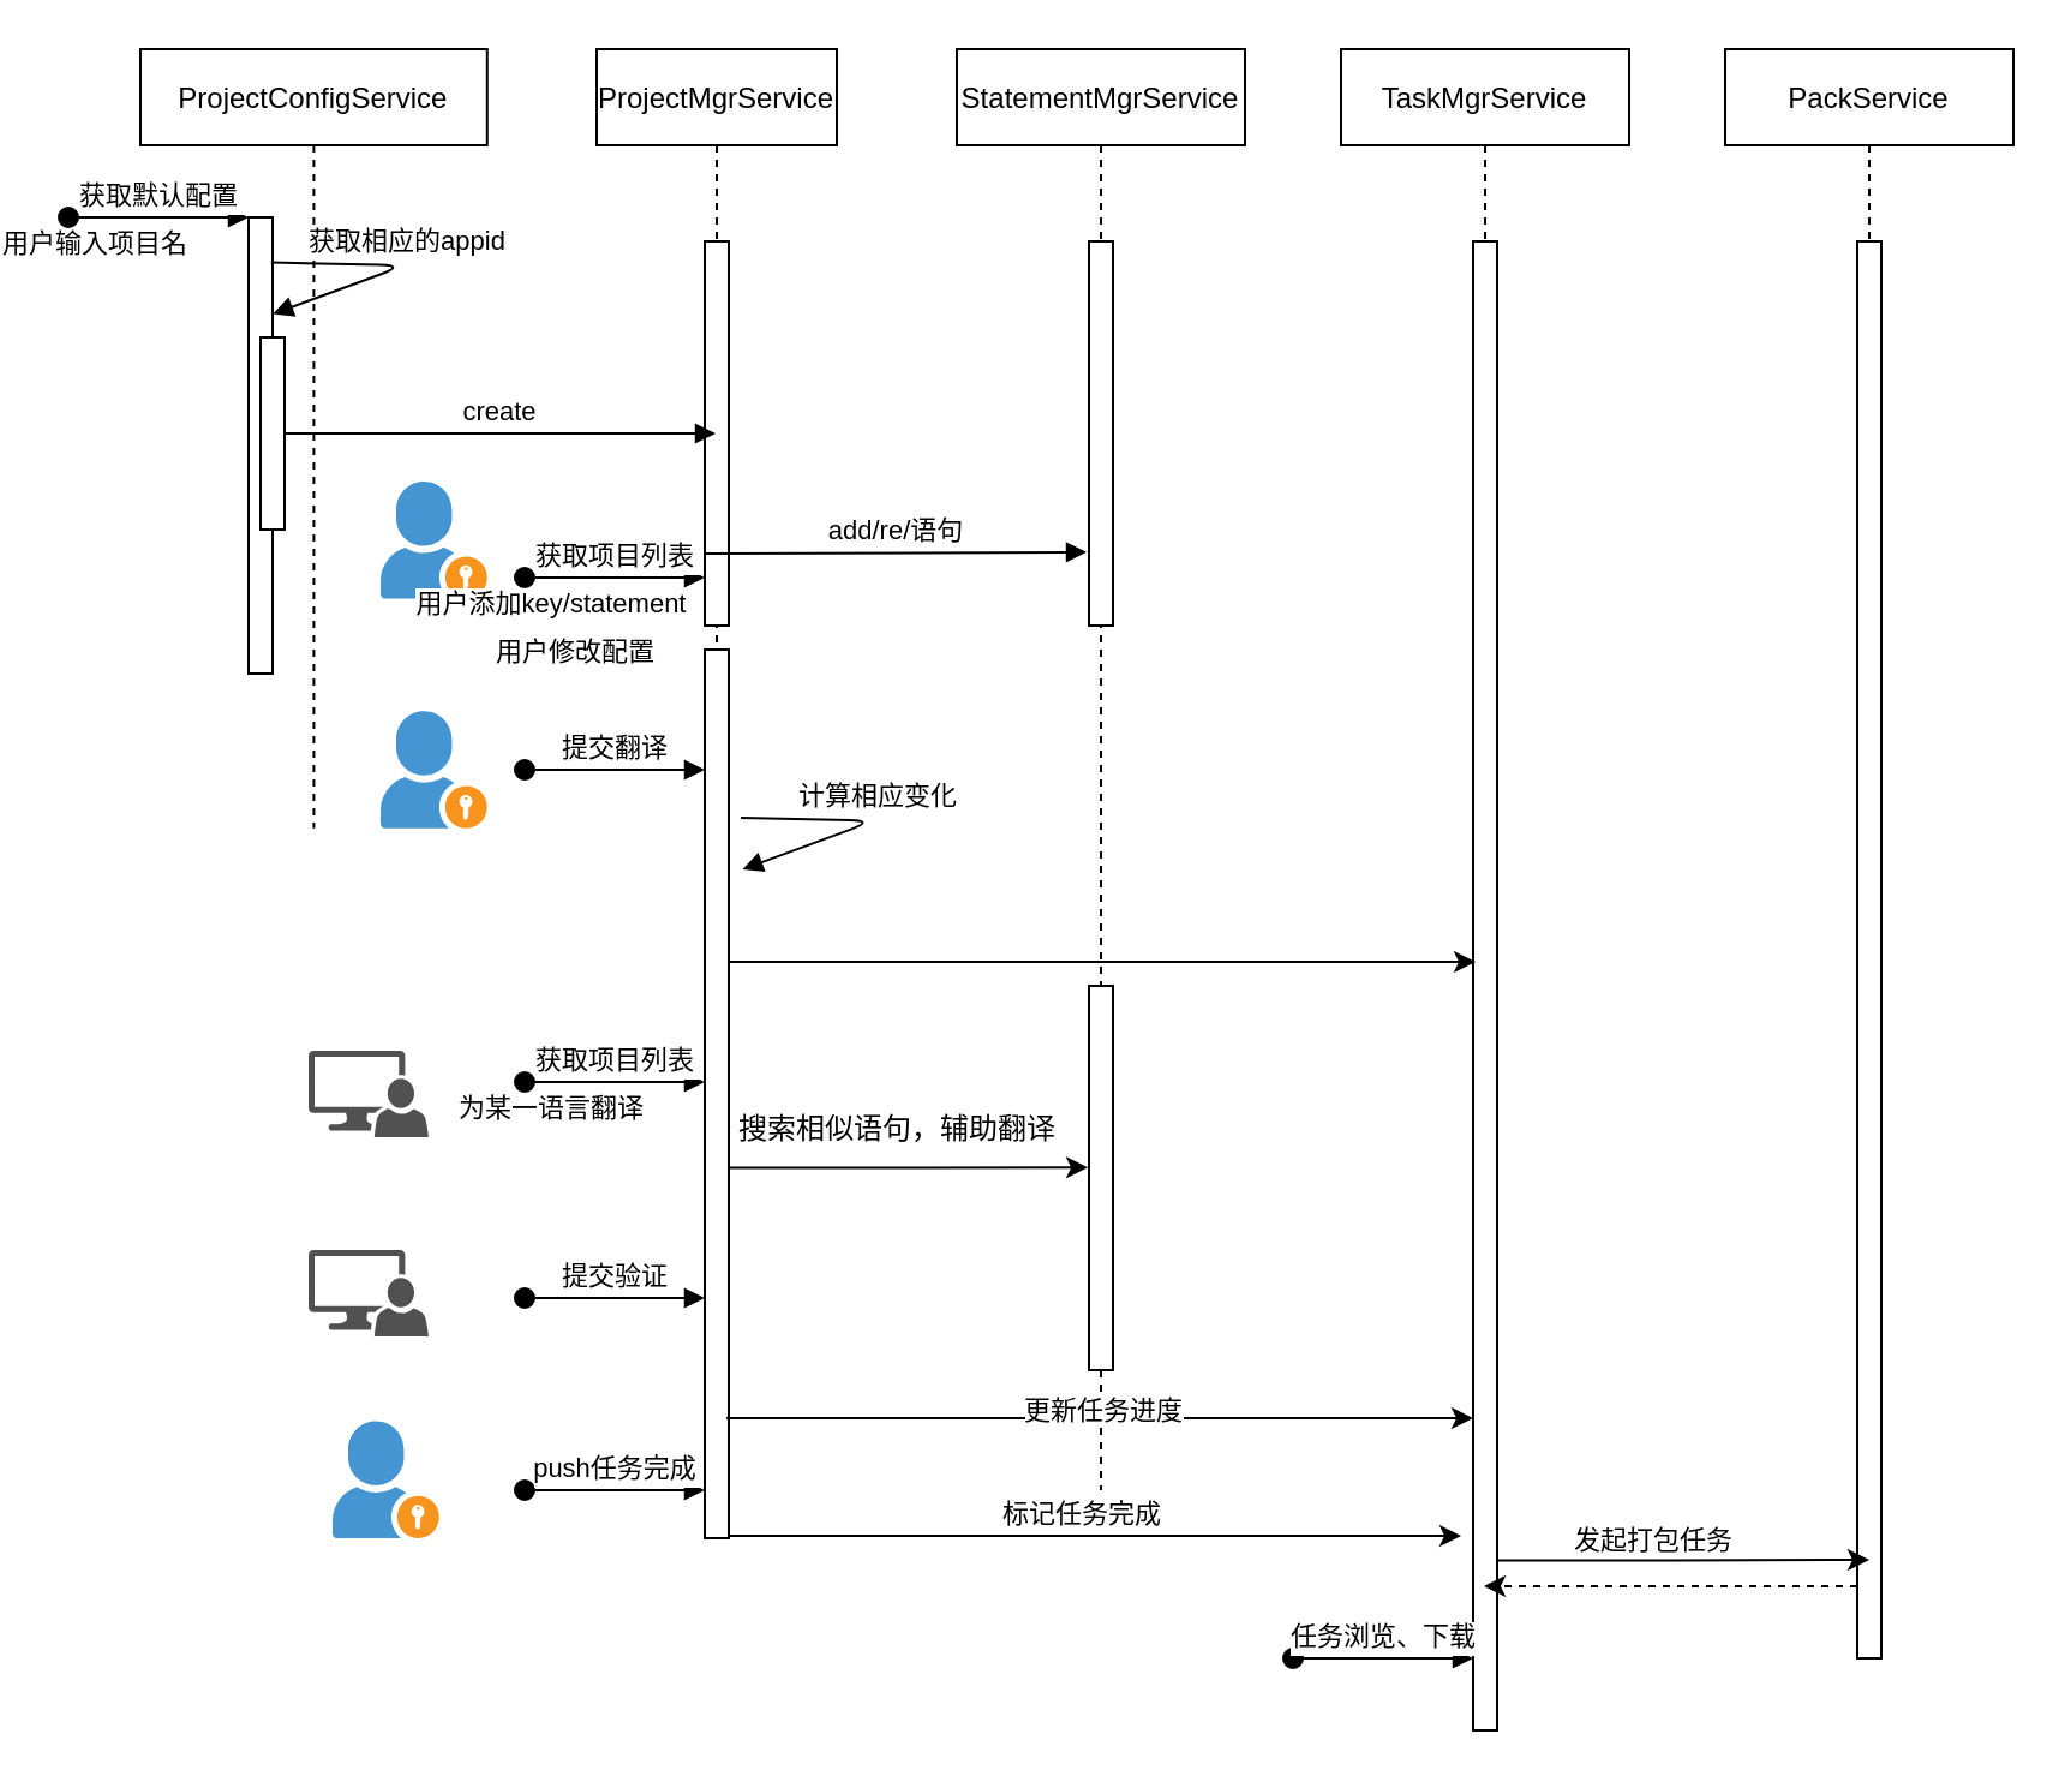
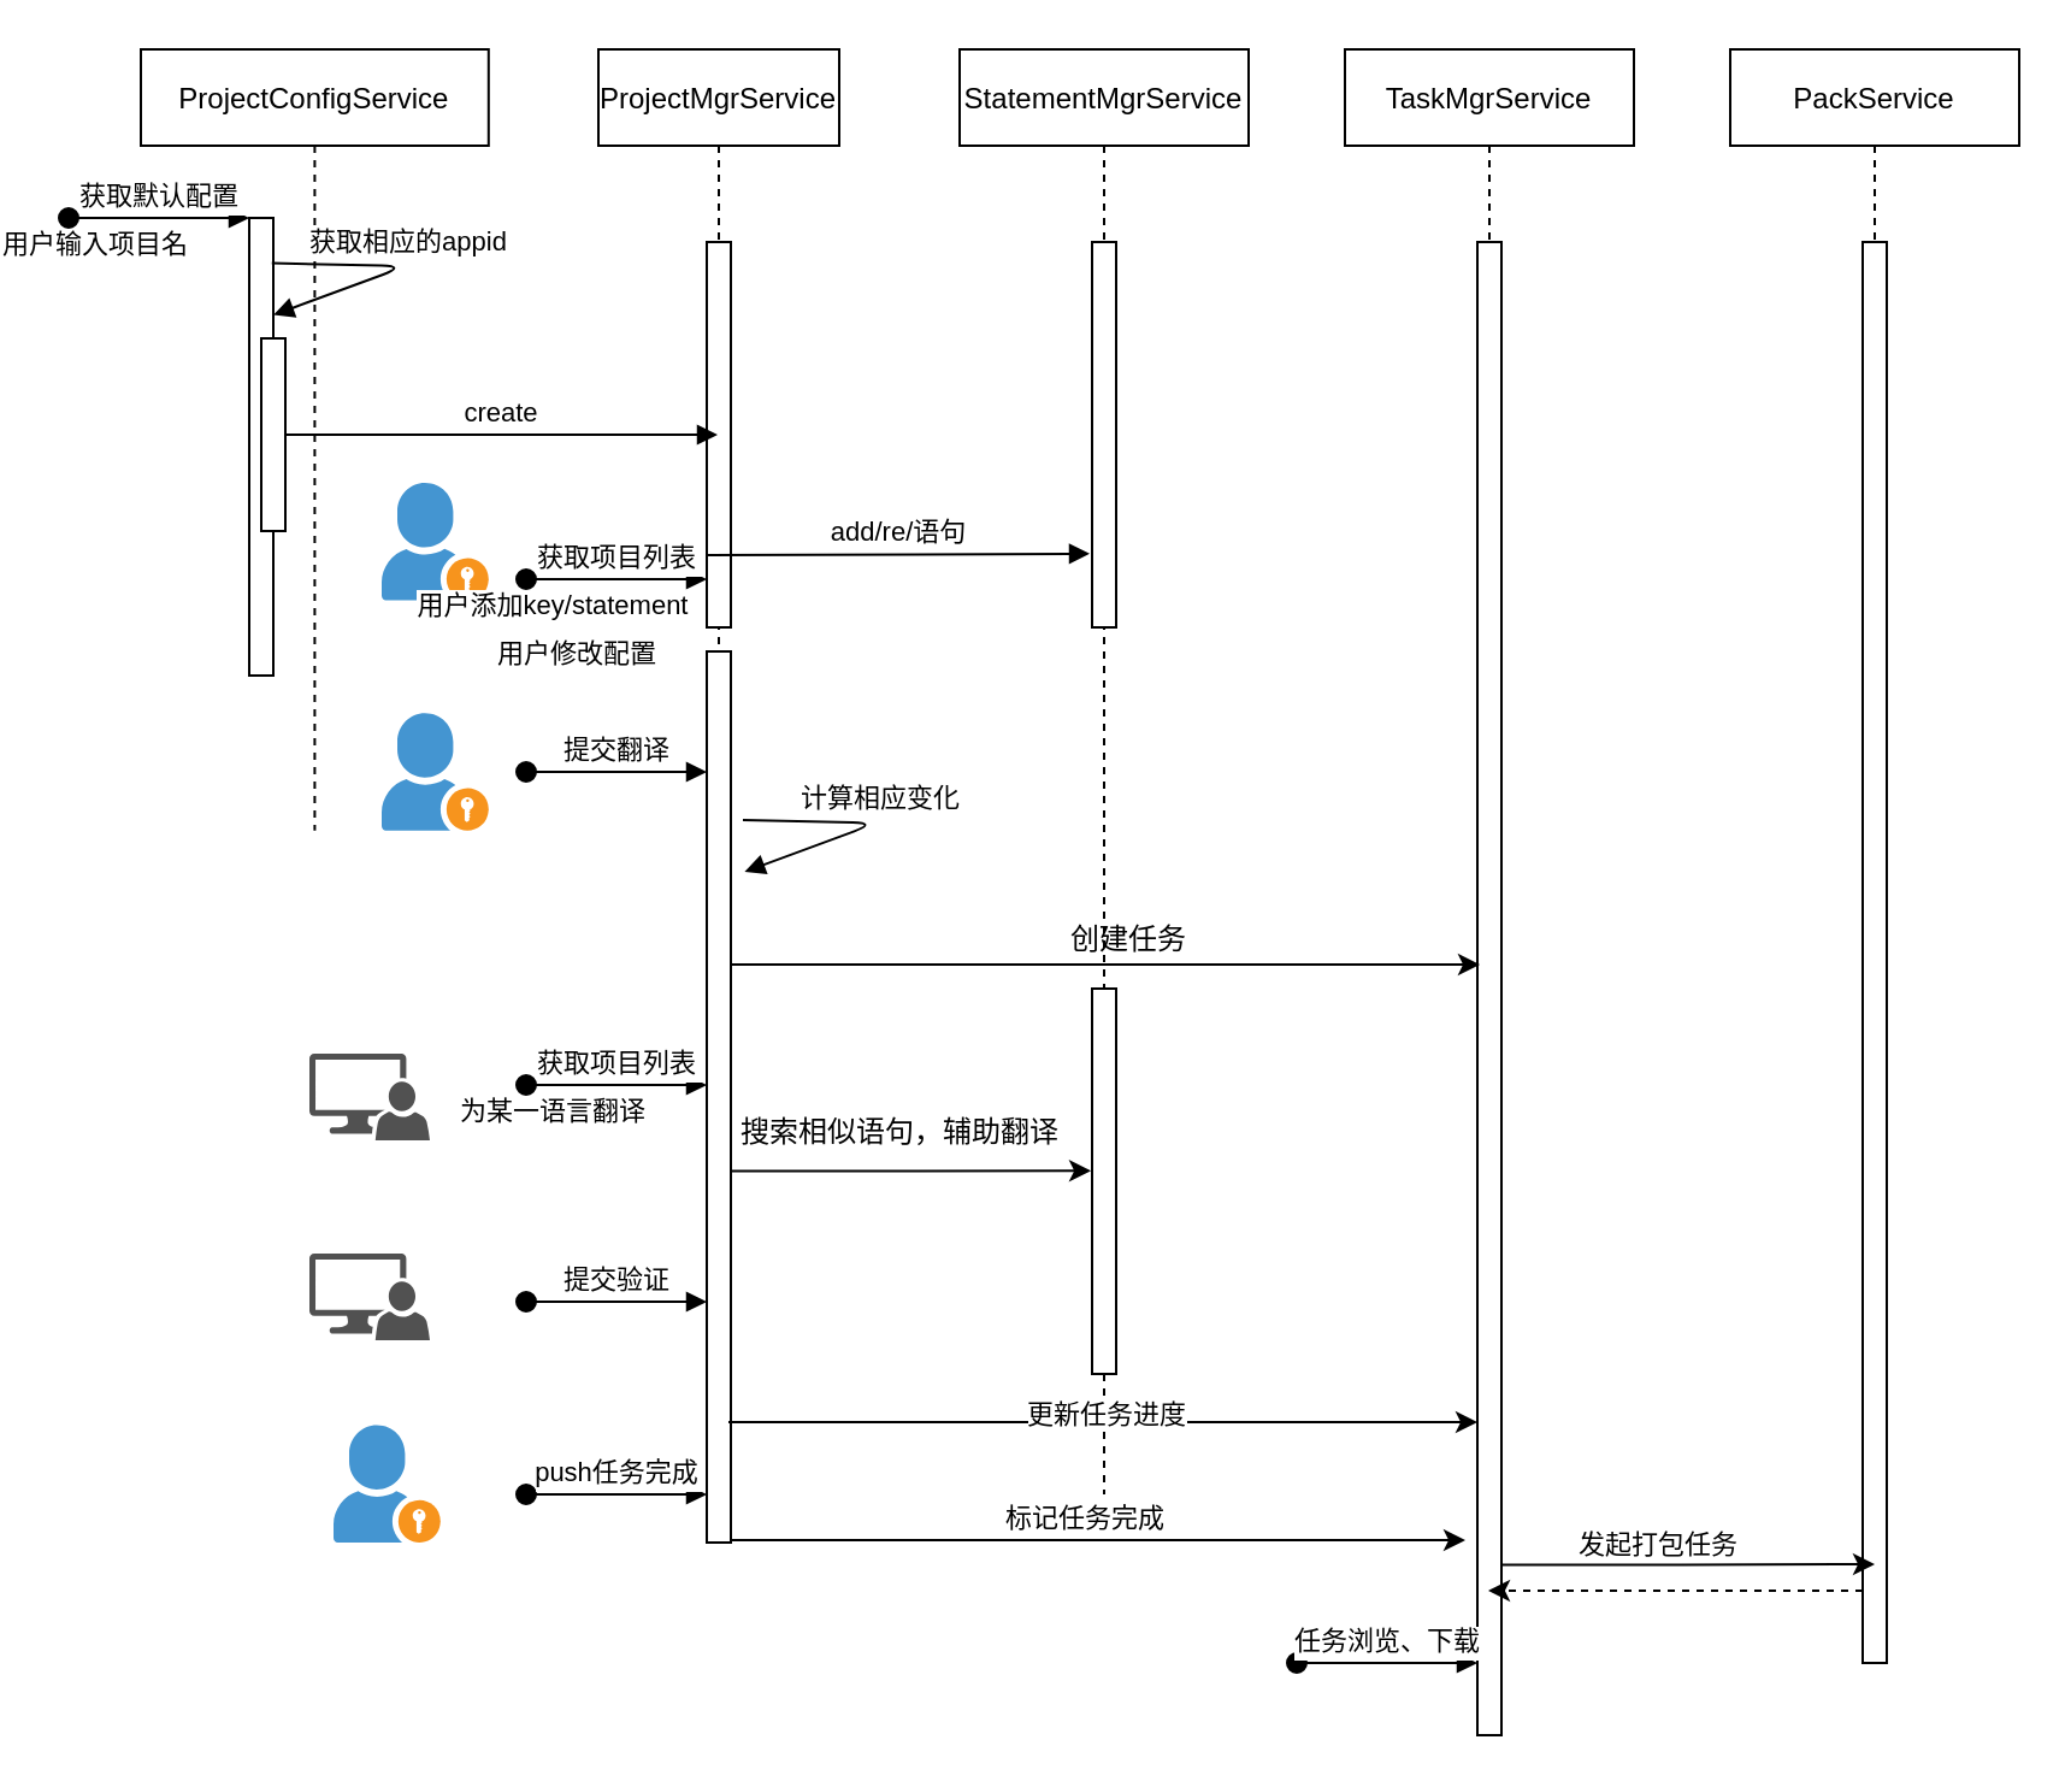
+ <mxCell id="34" value="创建任务" style="text;html=1;align=center;verticalAlign=middle;resizable=0;points=[];autosize=1;strokeColor=none;fillColor=none;" vertex="1" parent="1"><mxGeometry x="400" y="380" width="60" height="20" as="geometry" /></mxCell>
